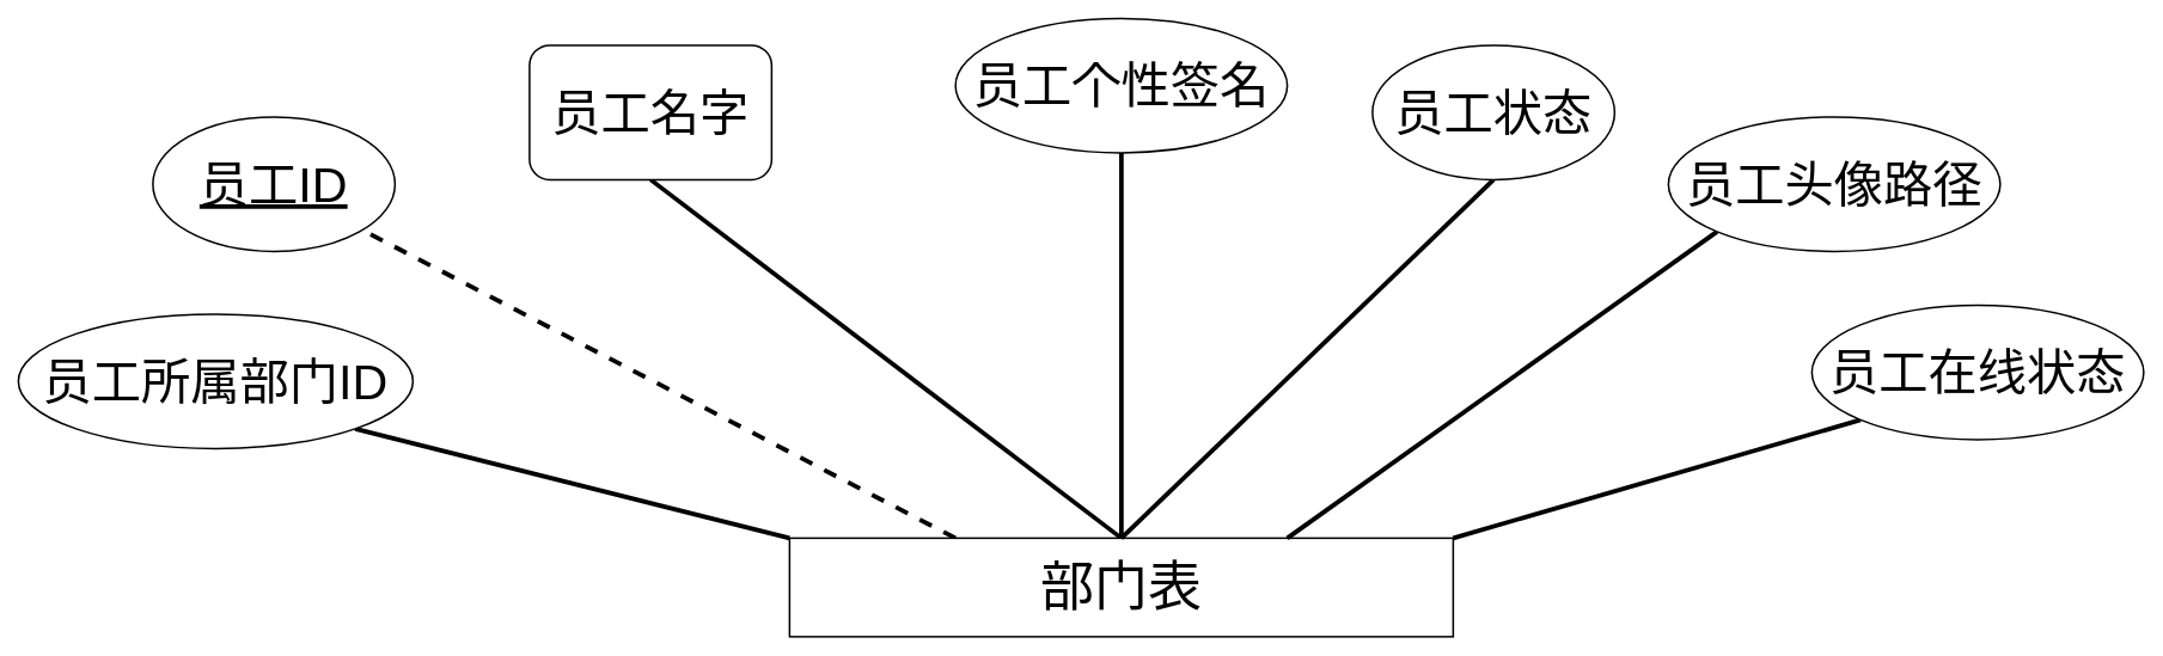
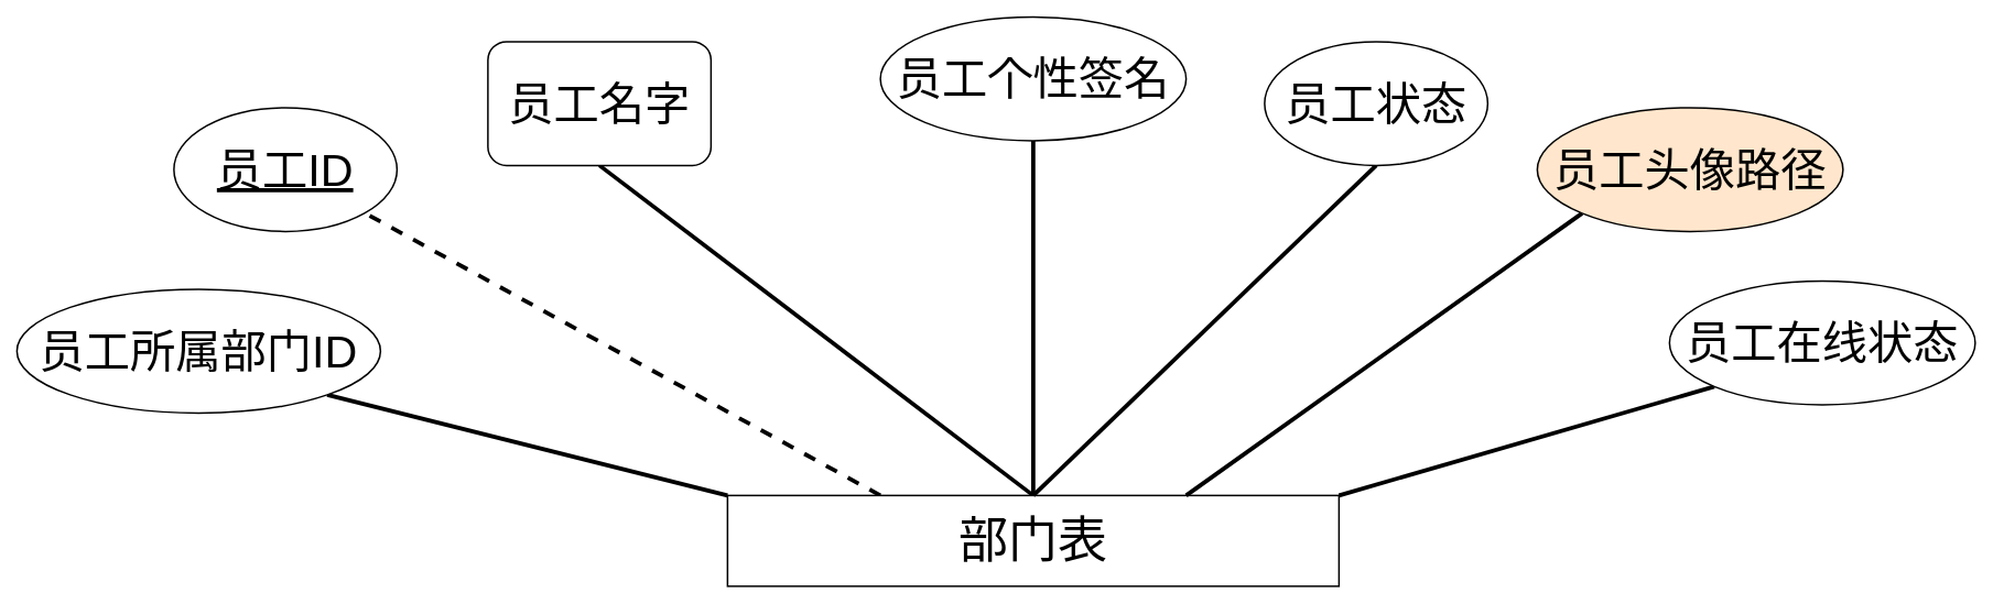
- <mxCell id="8" value="员工ID" style="ellipse;whiteSpace=wrap;html=1;fontSize=55;strokeWidth=2;fontStyle=4" vertex="1" parent="1"><mxGeometry x="170" y="130" width="270" height="150" as="geometry" /></mxCell>
+ <mxCell id="8" value="员工ID" style="ellipse;whiteSpace=wrap;html=1;fontSize=55;strokeWidth=2;fontStyle=4" vertex="1" parent="1"><mxGeometry x="210" y="130" width="270" height="150" as="geometry" /></mxCell>
- <mxCell id="14" value="员工头像路径" style="ellipse;whiteSpace=wrap;html=1;fontSize=55;strokeWidth=2;" vertex="1" parent="1"><mxGeometry x="1860" y="130" width="370" height="150" as="geometry" /></mxCell>
+ <mxCell id="14" value="员工头像路径" style="ellipse;whiteSpace=wrap;html=1;fontSize=55;strokeWidth=2;fillColor=#ffe6cc;" vertex="1" parent="1"><mxGeometry x="1860" y="130" width="370" height="150" as="geometry" /></mxCell>
